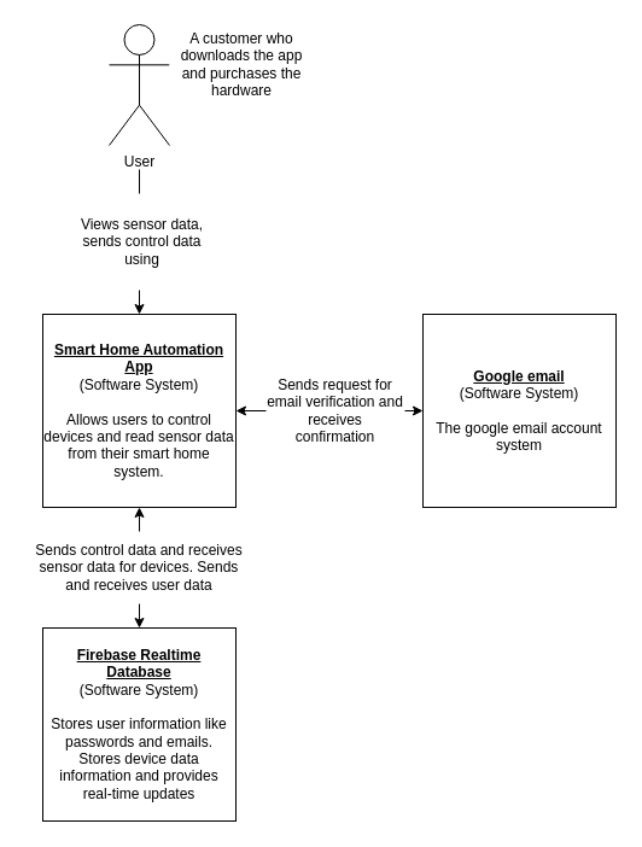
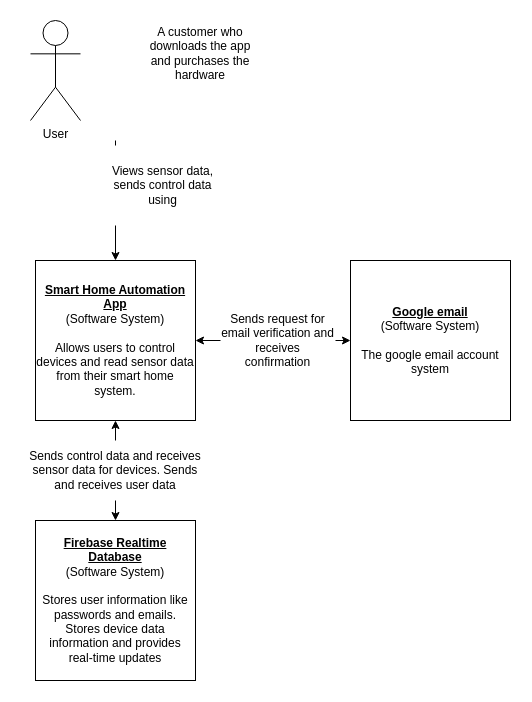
- <mxCell id="3" value="User" style="shape=umlActor;verticalLabelPosition=bottom;verticalAlign=top;html=1;outlineConnect=0;" vertex="1" parent="1"><mxGeometry x="90" y="20" width="50" height="100" as="geometry" /></mxCell>
+ <mxCell id="3" value="User" style="shape=umlActor;verticalLabelPosition=bottom;verticalAlign=top;html=1;outlineConnect=0;" vertex="1" parent="1"><mxGeometry x="30" y="20" width="50" height="100" as="geometry" /></mxCell>
- <mxCell id="6" value="Views sensor data, sends control data using" style="text;html=1;strokeColor=none;fillColor=white;align=center;verticalAlign=middle;whiteSpace=wrap;rounded=0;" vertex="1" parent="1"><mxGeometry x="60" y="160" width="115" height="80" as="geometry" /></mxCell>
+ <mxCell id="6" value="Views sensor data, sends control data using" style="text;html=1;strokeColor=none;fillColor=white;align=center;verticalAlign=middle;whiteSpace=wrap;rounded=0;" vertex="1" parent="1"><mxGeometry x="105" y="145" width="115" height="80" as="geometry" /></mxCell>
